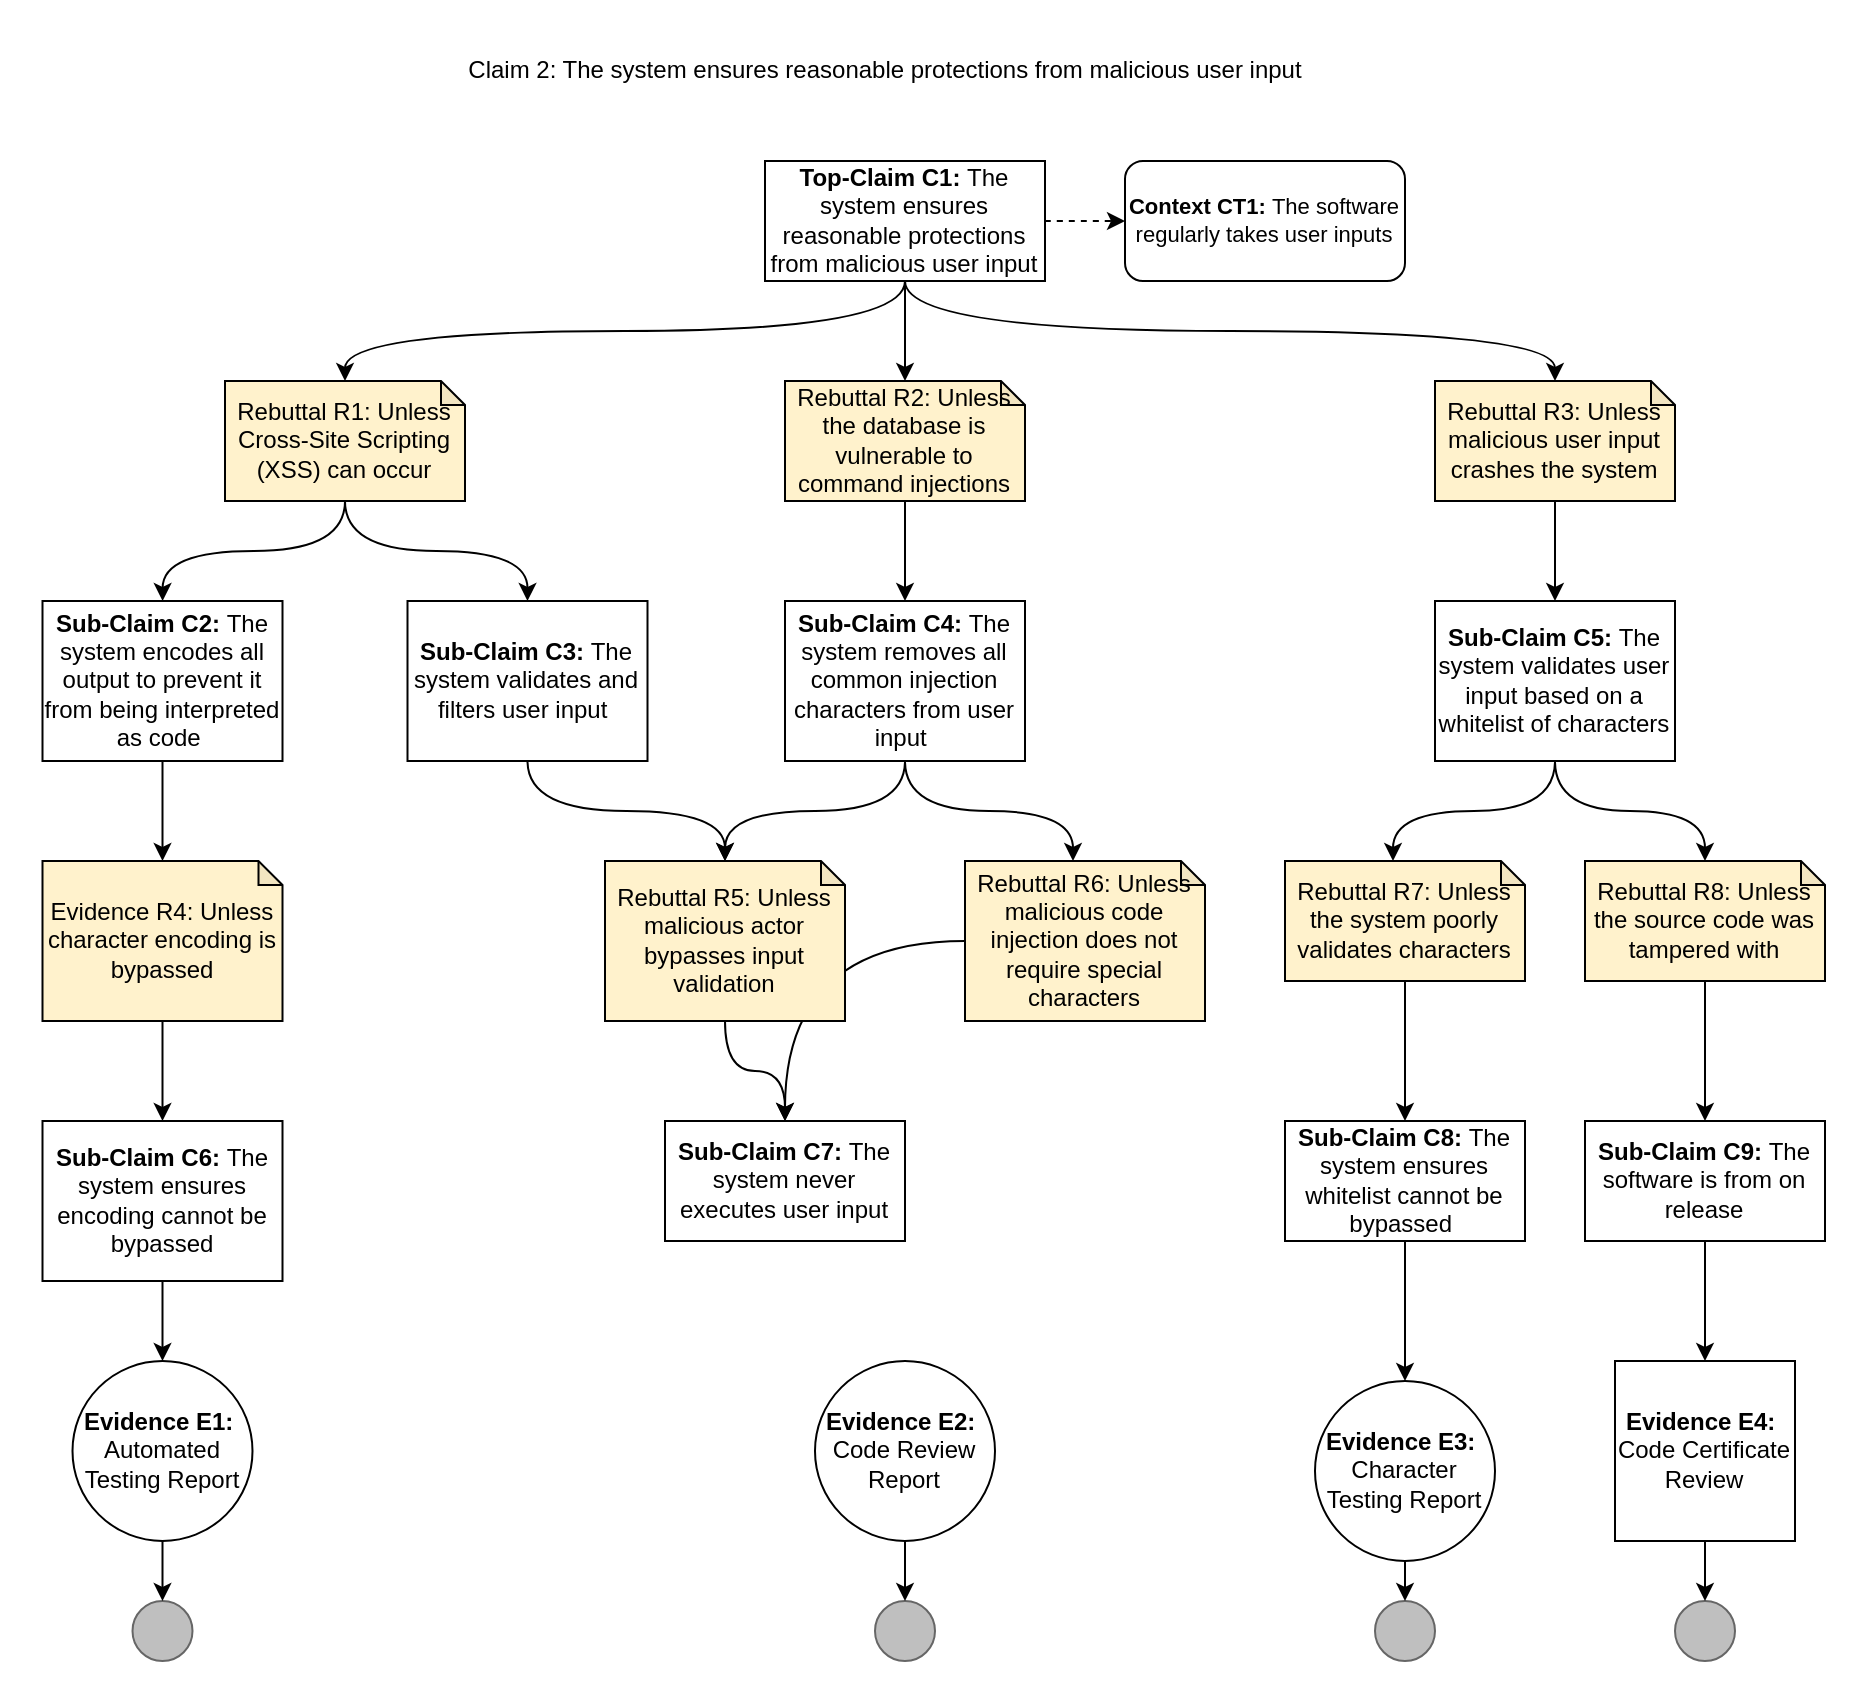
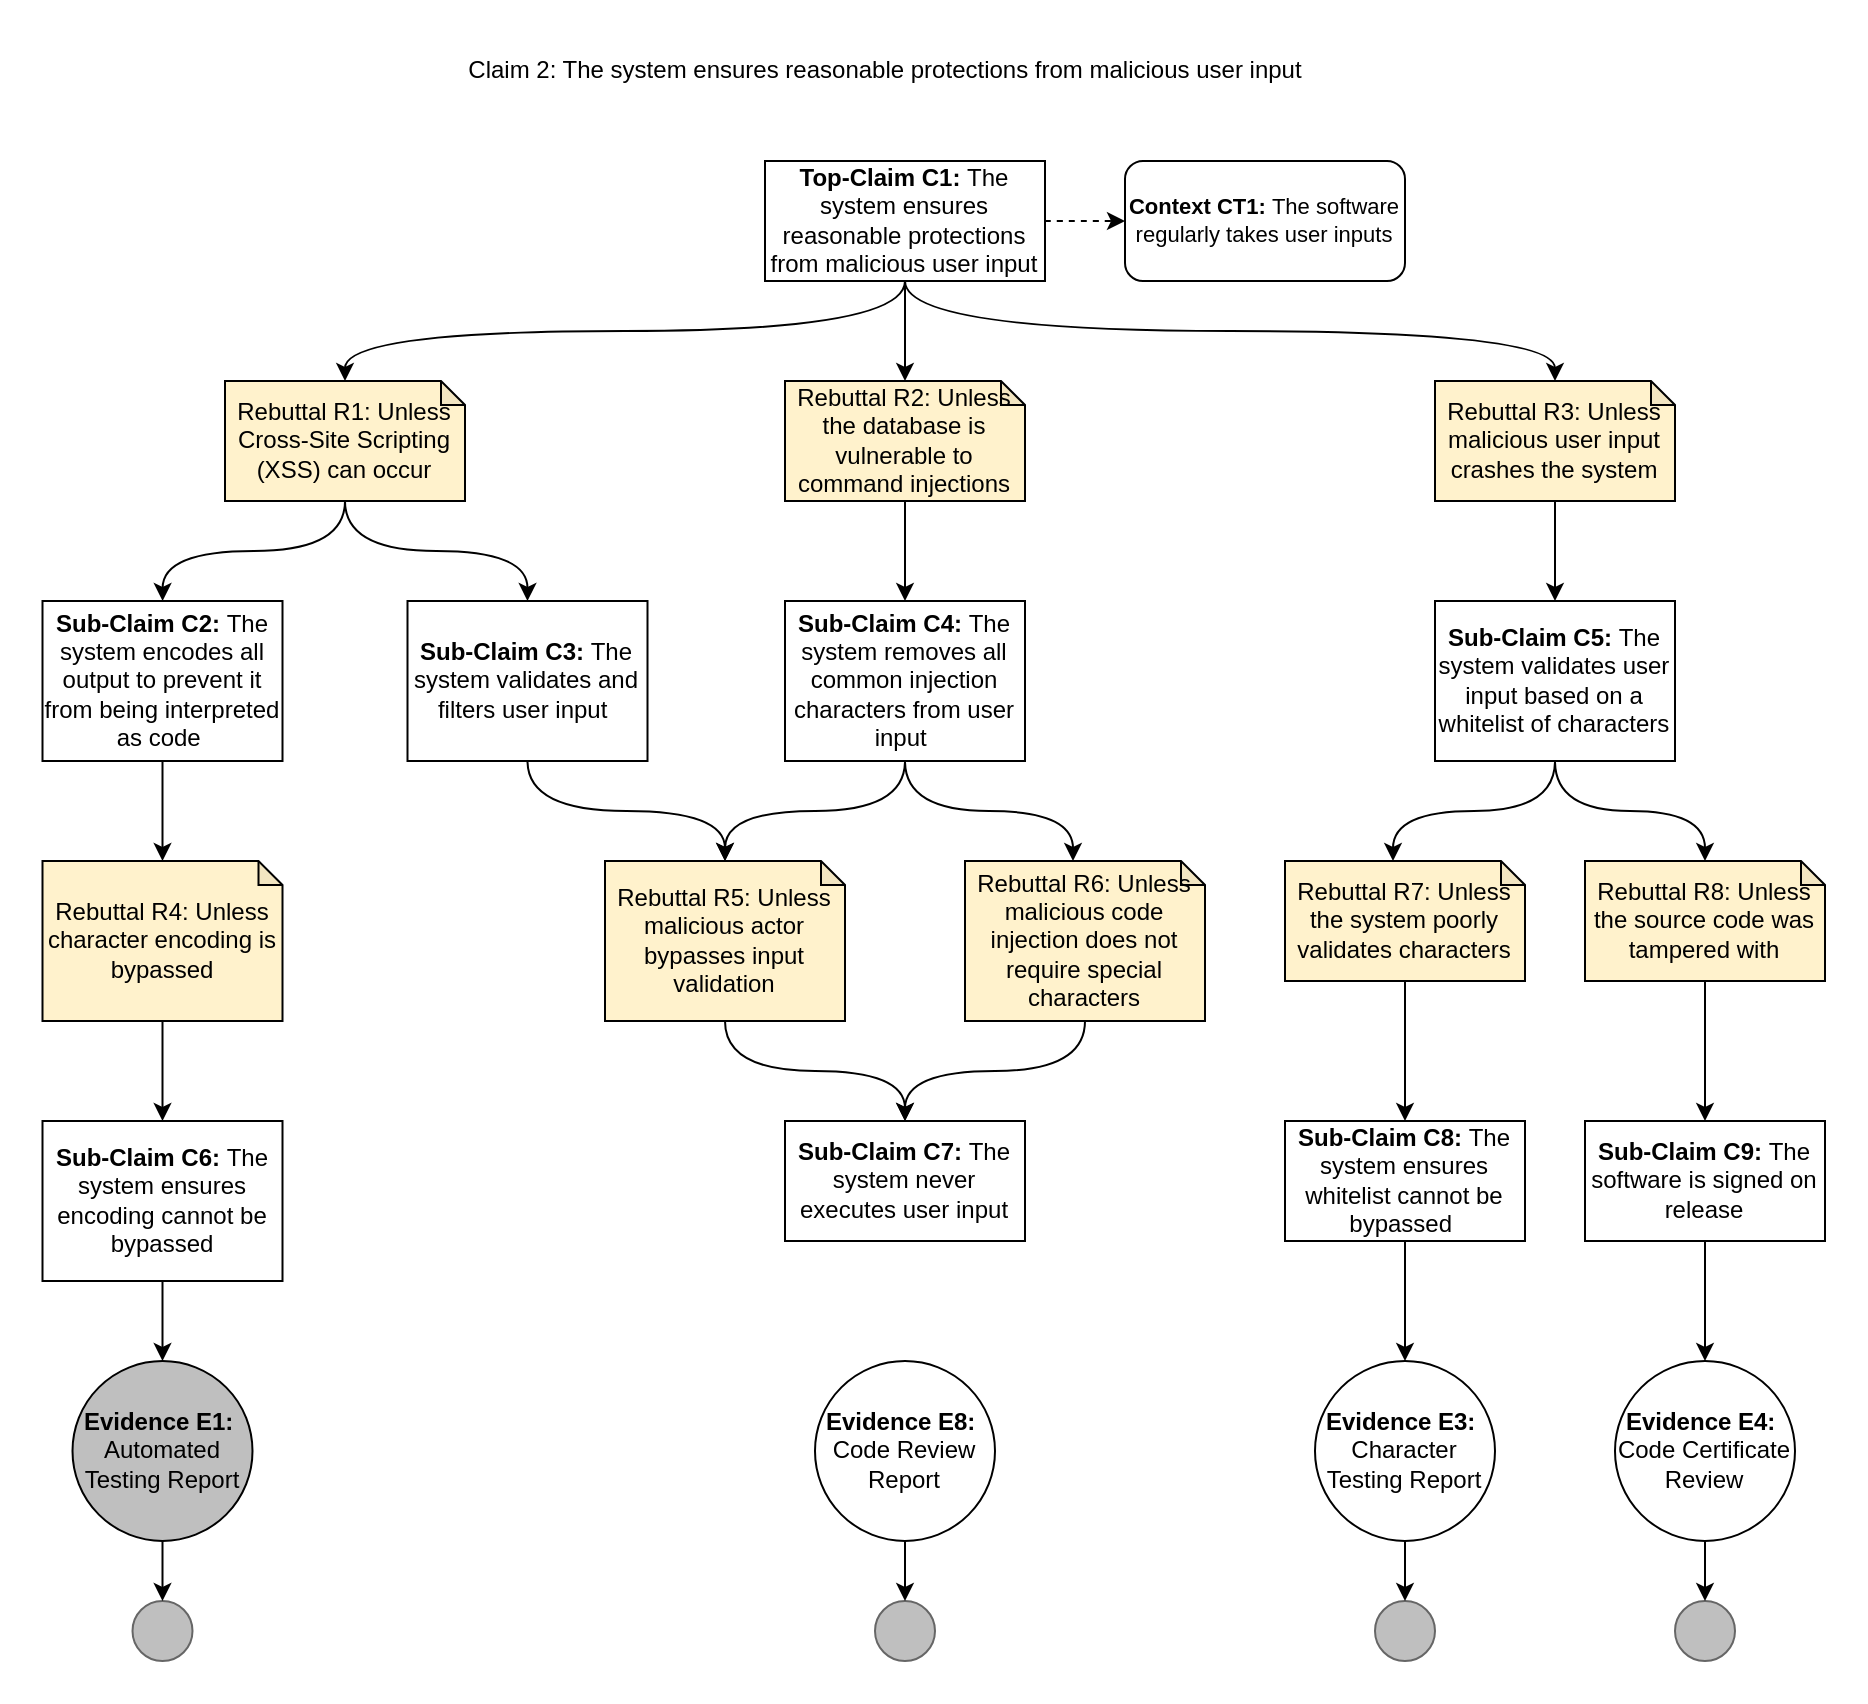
- <mxCell id="49" value="Evidence R4: Unless character encoding is bypassed" style="shape=note;whiteSpace=wrap;html=1;backgroundOutline=1;darkOpacity=0.05;strokeColor=#000000;size=12;fillColor=#fff2cc;" vertex="1" parent="1"><mxGeometry x="20.75" y="430" width="120" height="80" as="geometry" /></mxCell>
+ <mxCell id="49" value="Rebuttal R4: Unless character encoding is bypassed" style="shape=note;whiteSpace=wrap;html=1;backgroundOutline=1;darkOpacity=0.05;strokeColor=#000000;size=12;fillColor=#fff2cc;" vertex="1" parent="1"><mxGeometry x="20.75" y="430" width="120" height="80" as="geometry" /></mxCell>
- <mxCell id="21" value="&lt;b&gt;Sub-Claim C7: &lt;/b&gt;The system never executes user input" style="rounded=0;whiteSpace=wrap;html=1;strokeColor=#000000;" vertex="1" parent="1"><mxGeometry x="332" y="560" width="120" height="60" as="geometry" /></mxCell>
+ <mxCell id="21" value="&lt;b&gt;Sub-Claim C7: &lt;/b&gt;The system never executes user input" style="rounded=0;whiteSpace=wrap;html=1;strokeColor=#000000;" vertex="1" parent="1"><mxGeometry x="392" y="560" width="120" height="60" as="geometry" /></mxCell>
- <mxCell id="38" value="&lt;b&gt;Sub-Claim C9: &lt;/b&gt;The software is from on release" style="rounded=0;whiteSpace=wrap;html=1;strokeColor=#000000;" vertex="1" parent="1"><mxGeometry x="792" y="560" width="120" height="60" as="geometry" /></mxCell>
+ <mxCell id="38" value="&lt;b&gt;Sub-Claim C9: &lt;/b&gt;The software is signed on release" style="rounded=0;whiteSpace=wrap;html=1;strokeColor=#000000;" vertex="1" parent="1"><mxGeometry x="792" y="560" width="120" height="60" as="geometry" /></mxCell>
- <mxCell id="52" value="&lt;b&gt;Evidence E1:&lt;/b&gt;&amp;nbsp;&lt;br&gt;Automated Testing Report" style="ellipse;whiteSpace=wrap;html=1;aspect=fixed;" vertex="1" parent="1"><mxGeometry x="35.75" y="680" width="90" height="90" as="geometry" /></mxCell>
+ <mxCell id="52" value="&lt;b&gt;Evidence E1:&lt;/b&gt;&amp;nbsp;&lt;br&gt;Automated Testing Report" style="ellipse;whiteSpace=wrap;html=1;aspect=fixed;fillColor=#bfbfbf;" vertex="1" parent="1"><mxGeometry x="35.75" y="680" width="90" height="90" as="geometry" /></mxCell>
- <mxCell id="16" value="&lt;b&gt;Evidence E2:&lt;/b&gt;&amp;nbsp;&lt;br&gt;Code Review Report" style="ellipse;whiteSpace=wrap;html=1;aspect=fixed;" vertex="1" parent="1"><mxGeometry x="407" y="680" width="90" height="90" as="geometry" /></mxCell>
+ <mxCell id="16" value="&lt;b&gt;Evidence E8:&lt;/b&gt;&amp;nbsp;&lt;br&gt;Code Review Report" style="ellipse;whiteSpace=wrap;html=1;aspect=fixed;" vertex="1" parent="1"><mxGeometry x="407" y="680" width="90" height="90" as="geometry" /></mxCell>
- <mxCell id="43" value="&lt;b&gt;Evidence E4:&lt;/b&gt;&amp;nbsp;&lt;br&gt;Code Certificate Review" style="whiteSpace=wrap;html=1;aspect=fixed;rounded=0;" vertex="1" parent="1"><mxGeometry x="807" y="680" width="90" height="90" as="geometry" /></mxCell>
+ <mxCell id="43" value="&lt;b&gt;Evidence E4:&lt;/b&gt;&amp;nbsp;&lt;br&gt;Code Certificate Review" style="ellipse;whiteSpace=wrap;html=1;aspect=fixed;" vertex="1" parent="1"><mxGeometry x="807" y="680" width="90" height="90" as="geometry" /></mxCell>
- <mxCell id="27" value="&lt;b&gt;Evidence E3:&lt;/b&gt;&amp;nbsp;&lt;br&gt;Character Testing Report" style="ellipse;whiteSpace=wrap;html=1;aspect=fixed;" vertex="1" parent="1"><mxGeometry x="657" y="690" width="90" height="90" as="geometry" /></mxCell>
+ <mxCell id="27" value="&lt;b&gt;Evidence E3:&lt;/b&gt;&amp;nbsp;&lt;br&gt;Character Testing Report" style="ellipse;whiteSpace=wrap;html=1;aspect=fixed;" vertex="1" parent="1"><mxGeometry x="657" y="680" width="90" height="90" as="geometry" /></mxCell>
